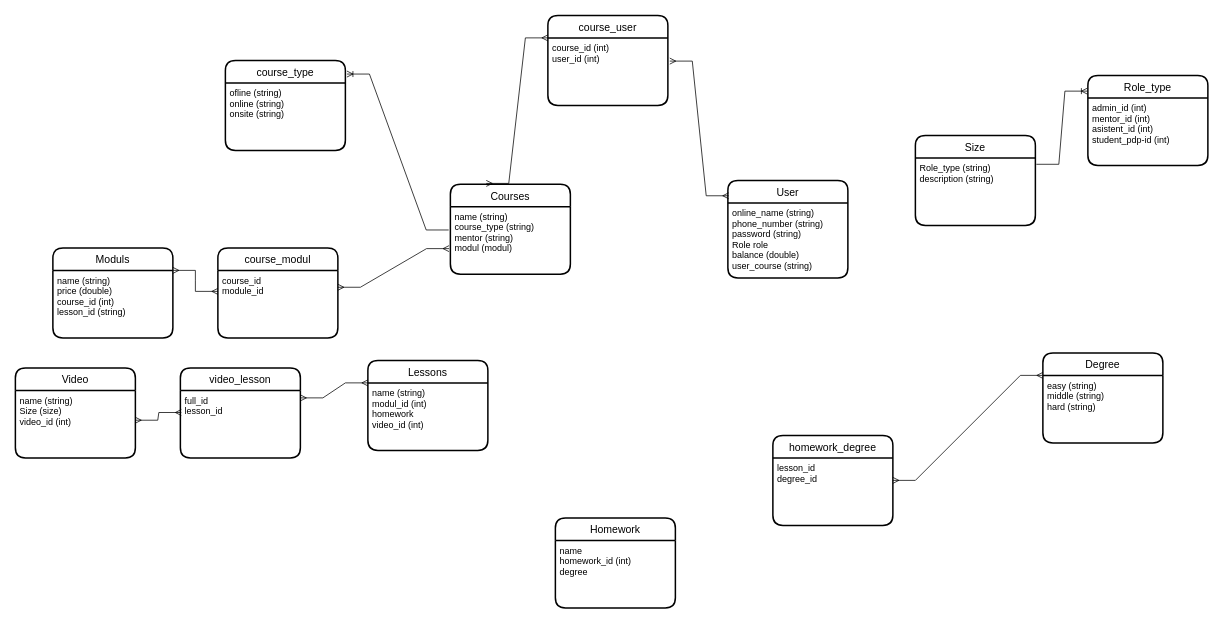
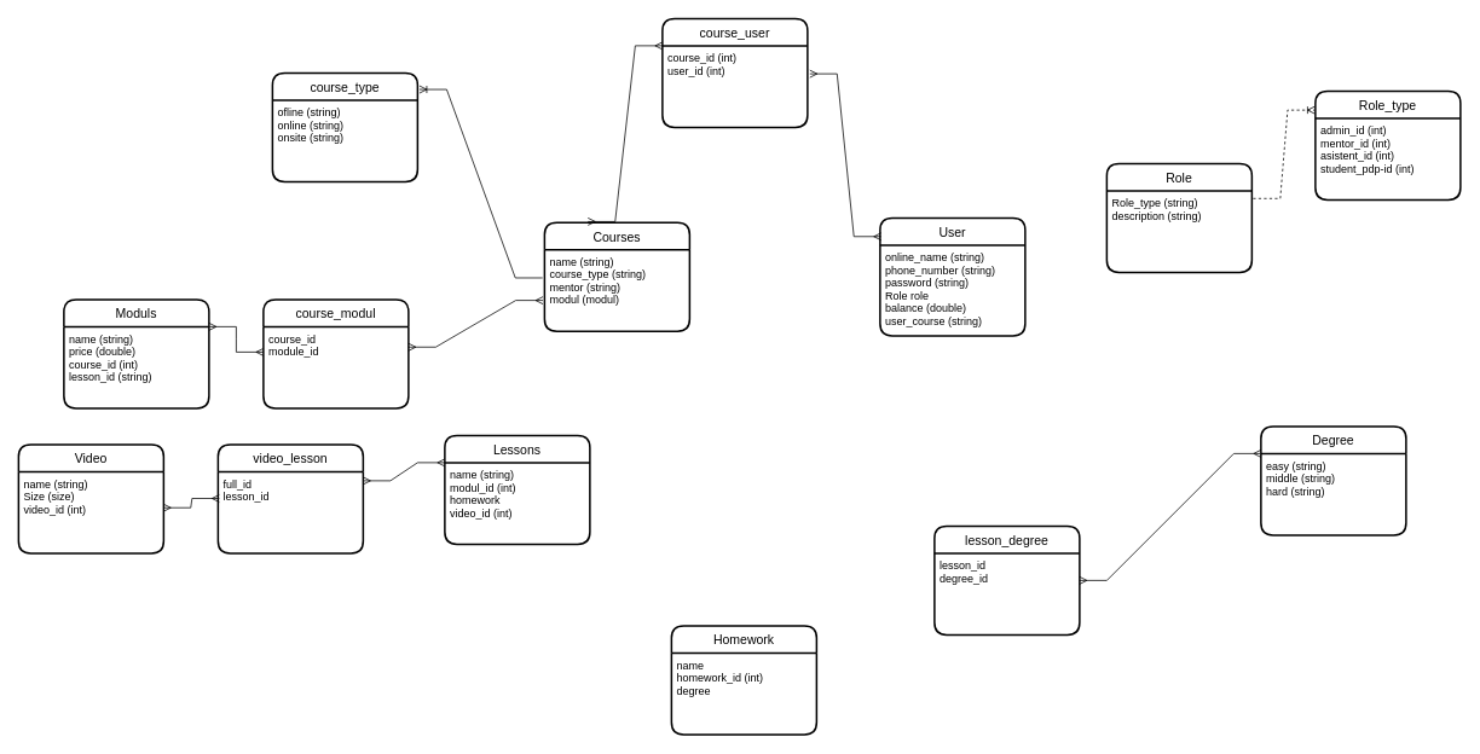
- <mxCell id="20" value="" style="edgeStyle=entityRelationEdgeStyle;fontSize=12;html=1;endArrow=ERoneToMany;rounded=0;exitX=1.008;exitY=0.095;exitDx=0;exitDy=0;exitPerimeter=0;entryX=-0.004;entryY=0.175;entryDx=0;entryDy=0;entryPerimeter=0;" parent="1" source="5" target="6" edge="1"><mxGeometry width="100" height="100" relative="1" as="geometry"><mxPoint x="1170" y="420" as="sourcePoint" /><mxPoint x="1270" y="320" as="targetPoint" /></mxGeometry></mxCell>
+ <mxCell id="20" value="" style="edgeStyle=entityRelationEdgeStyle;fontSize=12;html=1;endArrow=ERoneToMany;rounded=0;exitX=1.008;exitY=0.095;exitDx=0;exitDy=0;exitPerimeter=0;entryX=-0.004;entryY=0.175;entryDx=0;entryDy=0;entryPerimeter=0;dashed=1;" parent="1" source="5" target="6" edge="1"><mxGeometry width="100" height="100" relative="1" as="geometry"><mxPoint x="1170" y="420" as="sourcePoint" /><mxPoint x="1270" y="320" as="targetPoint" /></mxGeometry></mxCell>
- <mxCell id="4" value="Size" style="swimlane;childLayout=stackLayout;horizontal=1;startSize=30;horizontalStack=0;rounded=1;fontSize=14;fontStyle=0;strokeWidth=2;resizeParent=0;resizeLast=1;shadow=0;dashed=0;align=center;" parent="1" vertex="1"><mxGeometry x="1220" y="180" width="160" height="120" as="geometry" /></mxCell>
+ <mxCell id="4" value="Role" style="swimlane;childLayout=stackLayout;horizontal=1;startSize=30;horizontalStack=0;rounded=1;fontSize=14;fontStyle=0;strokeWidth=2;resizeParent=0;resizeLast=1;shadow=0;dashed=0;align=center;" parent="1" vertex="1"><mxGeometry x="1220" y="180" width="160" height="120" as="geometry" /></mxCell>
- <mxCell id="30" value="homework_degree" style="swimlane;childLayout=stackLayout;horizontal=1;startSize=30;horizontalStack=0;rounded=1;fontSize=14;fontStyle=0;strokeWidth=2;resizeParent=0;resizeLast=1;shadow=0;dashed=0;align=center;" parent="1" vertex="1"><mxGeometry x="1030" y="580" width="160" height="120" as="geometry" /></mxCell>
+ <mxCell id="30" value="lesson_degree" style="swimlane;childLayout=stackLayout;horizontal=1;startSize=30;horizontalStack=0;rounded=1;fontSize=14;fontStyle=0;strokeWidth=2;resizeParent=0;resizeLast=1;shadow=0;dashed=0;align=center;" parent="1" vertex="1"><mxGeometry x="1030" y="580" width="160" height="120" as="geometry" /></mxCell>
